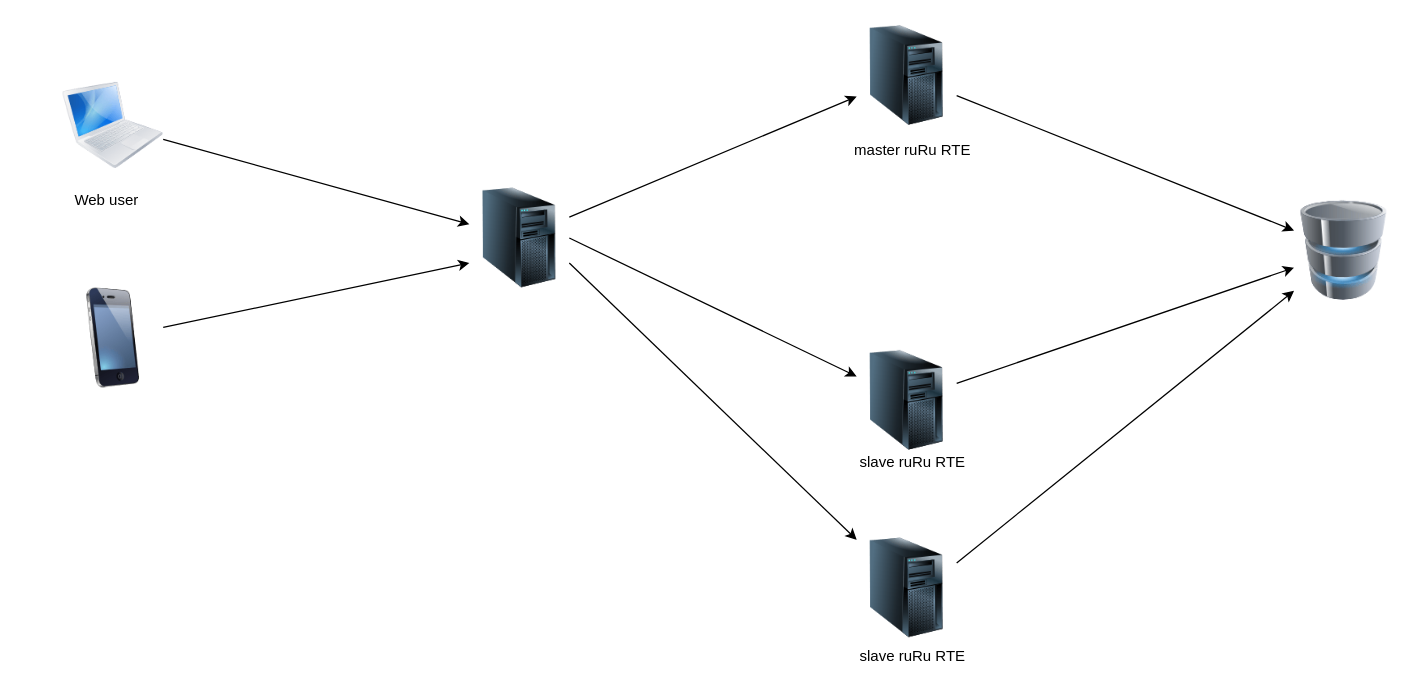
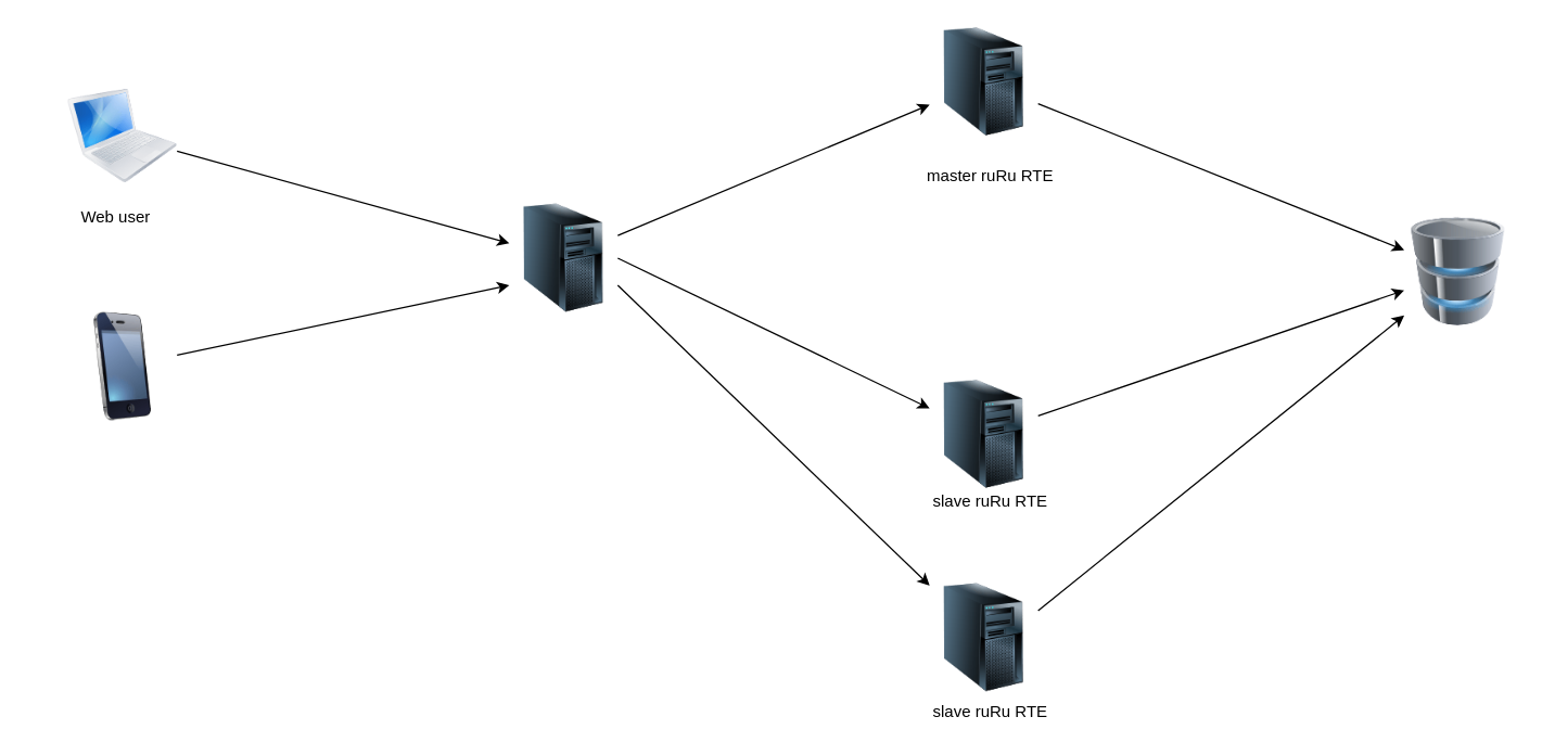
- <mxCell id="6" value="master ruRu RTE" style="text;html=1;strokeColor=none;fillColor=none;align=center;verticalAlign=middle;whiteSpace=wrap;rounded=0;" vertex="1" parent="1"><mxGeometry x="665" y="110" width="130" height="20" as="geometry" /></mxCell>
+ <mxCell id="6" value="master ruRu RTE" style="text;html=1;strokeColor=none;fillColor=none;align=center;verticalAlign=middle;whiteSpace=wrap;rounded=0;" vertex="1" parent="1"><mxGeometry x="665" y="120" width="130" height="20" as="geometry" /></mxCell>
